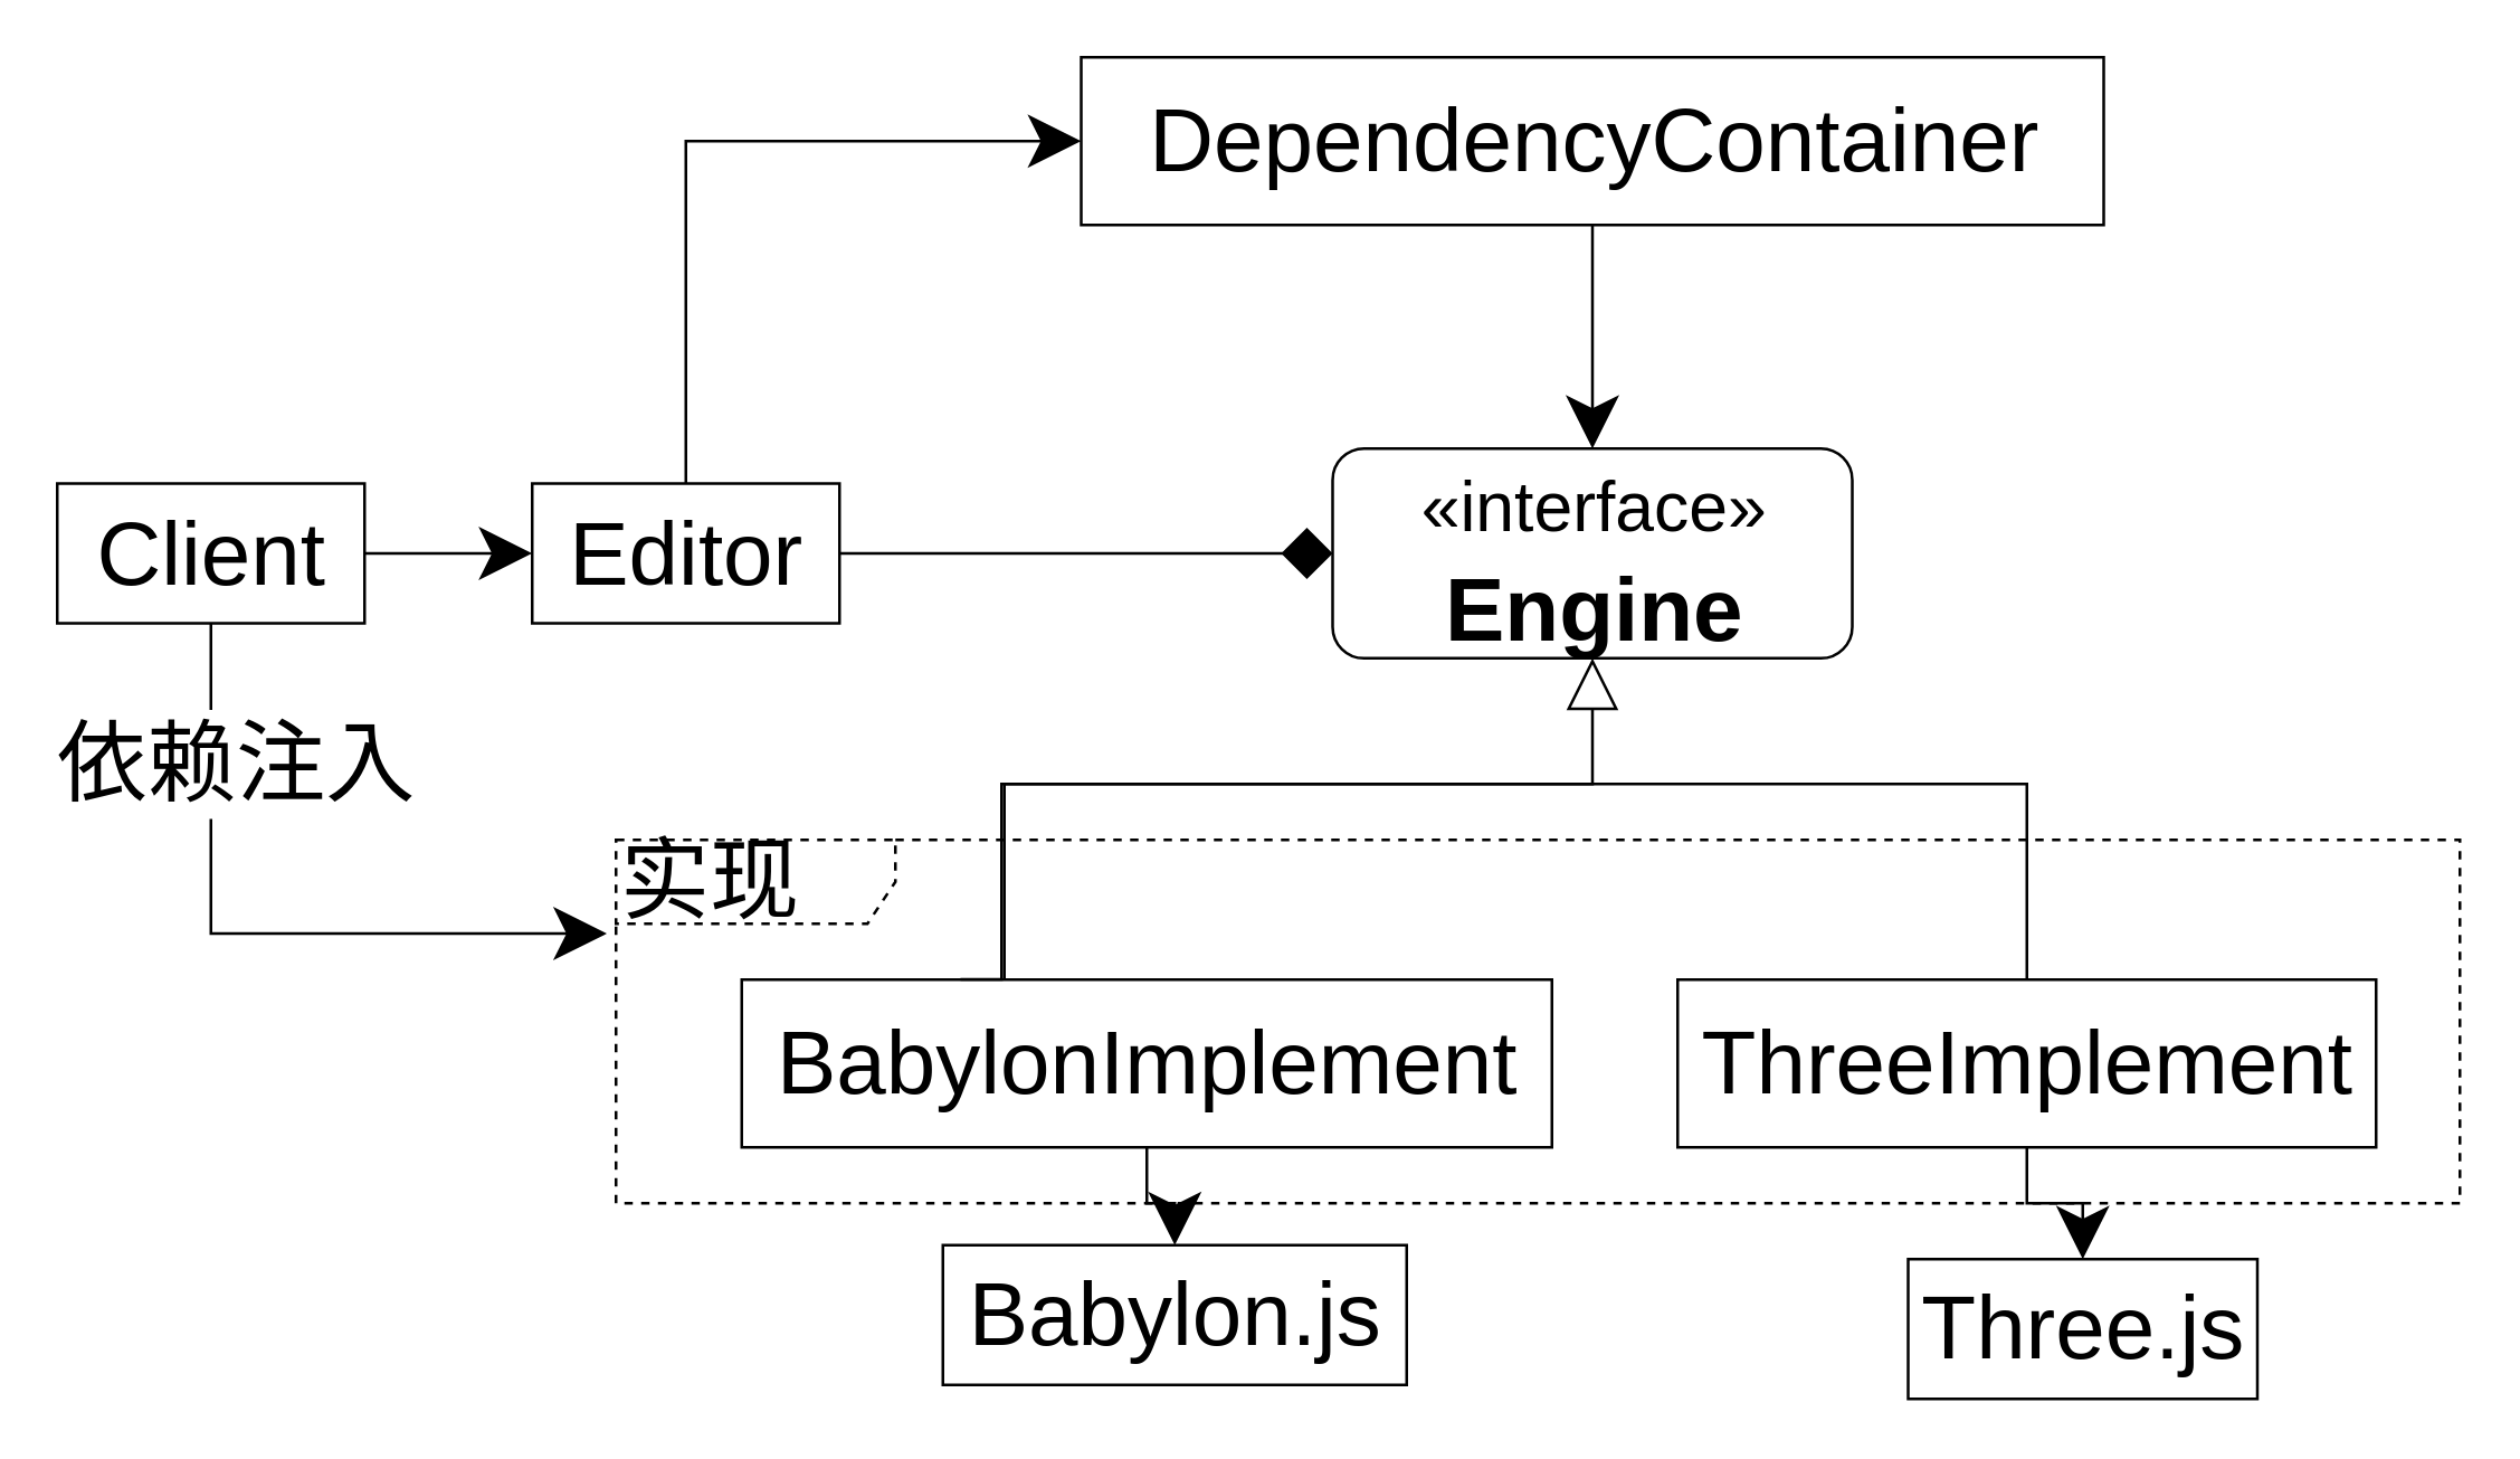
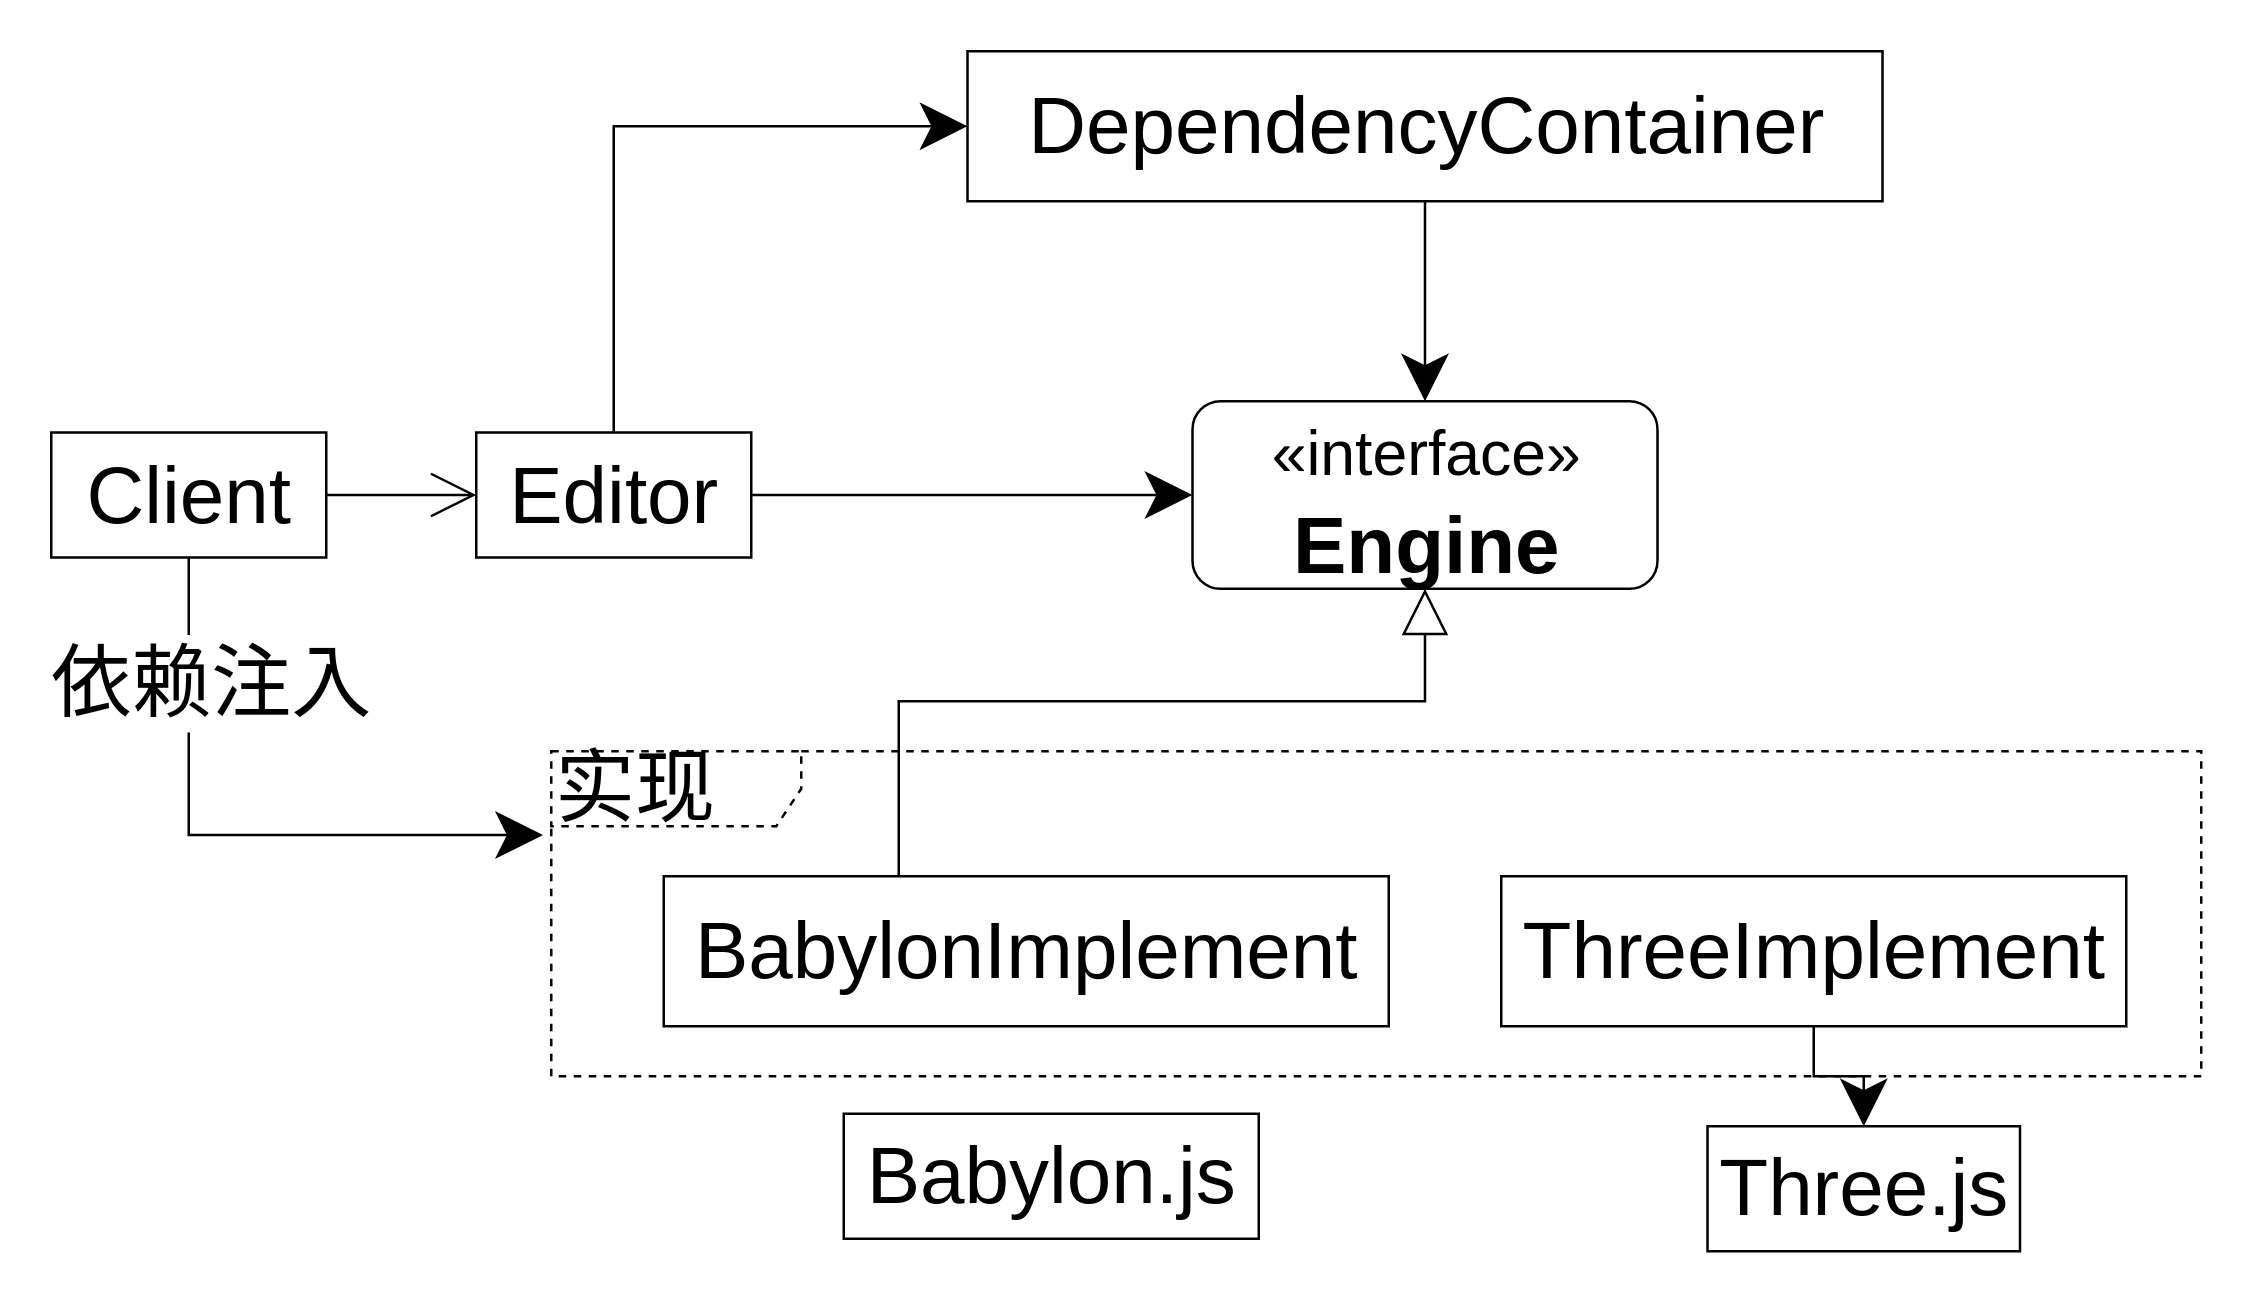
- <mxCell id="11" style="edgeStyle=orthogonalEdgeStyle;rounded=0;orthogonalLoop=1;jettySize=auto;html=1;entryX=0;entryY=0.5;entryDx=0;entryDy=0;endSize=16;startSize=16;fontSize=32;" parent="1" source="14" target="5" edge="1"><mxGeometry relative="1" as="geometry" /></mxCell>
+ <mxCell id="11" style="edgeStyle=orthogonalEdgeStyle;rounded=0;orthogonalLoop=1;jettySize=auto;html=1;entryX=0;entryY=0.5;entryDx=0;entryDy=0;endSize=16;startSize=16;fontSize=32;endArrow=open;" parent="1" source="14" target="5" edge="1"><mxGeometry relative="1" as="geometry" /></mxCell>
- <mxCell id="3" style="edgeStyle=orthogonalEdgeStyle;rounded=0;orthogonalLoop=1;jettySize=auto;html=1;entryX=0;entryY=0.5;entryDx=0;entryDy=0;endSize=16;startSize=16;fontSize=32;endArrow=diamond;" parent="1" source="5" target="9" edge="1"><mxGeometry relative="1" as="geometry" /></mxCell>
+ <mxCell id="3" style="edgeStyle=orthogonalEdgeStyle;rounded=0;orthogonalLoop=1;jettySize=auto;html=1;entryX=0;entryY=0.5;entryDx=0;entryDy=0;endSize=16;startSize=16;fontSize=32;" parent="1" source="5" target="9" edge="1"><mxGeometry relative="1" as="geometry" /></mxCell>
- <mxCell id="18" style="edgeStyle=orthogonalEdgeStyle;rounded=0;orthogonalLoop=1;jettySize=auto;html=1;startArrow=none;startFill=0;endArrow=none;endFill=0;startSize=16;endSize=16;exitX=0.5;exitY=0;exitDx=0;exitDy=0;fontSize=32;entryX=0.27;entryY=-0.001;entryDx=0;entryDy=0;entryPerimeter=0;" parent="1" source="19" edge="1" target="8"><mxGeometry relative="1" as="geometry"><mxPoint x="358" y="290" as="targetPoint" /><Array as="points"><mxPoint x="725" y="280" /><mxPoint x="358" y="280" /></Array></mxGeometry></mxCell>
- <mxCell id="7" style="edgeStyle=orthogonalEdgeStyle;rounded=0;orthogonalLoop=1;jettySize=auto;html=1;startArrow=none;startFill=0;endSize=16;startSize=16;endArrow=classic;endFill=1;fontSize=32;" parent="1" source="8" target="10" edge="1"><mxGeometry relative="1" as="geometry" /></mxCell>
